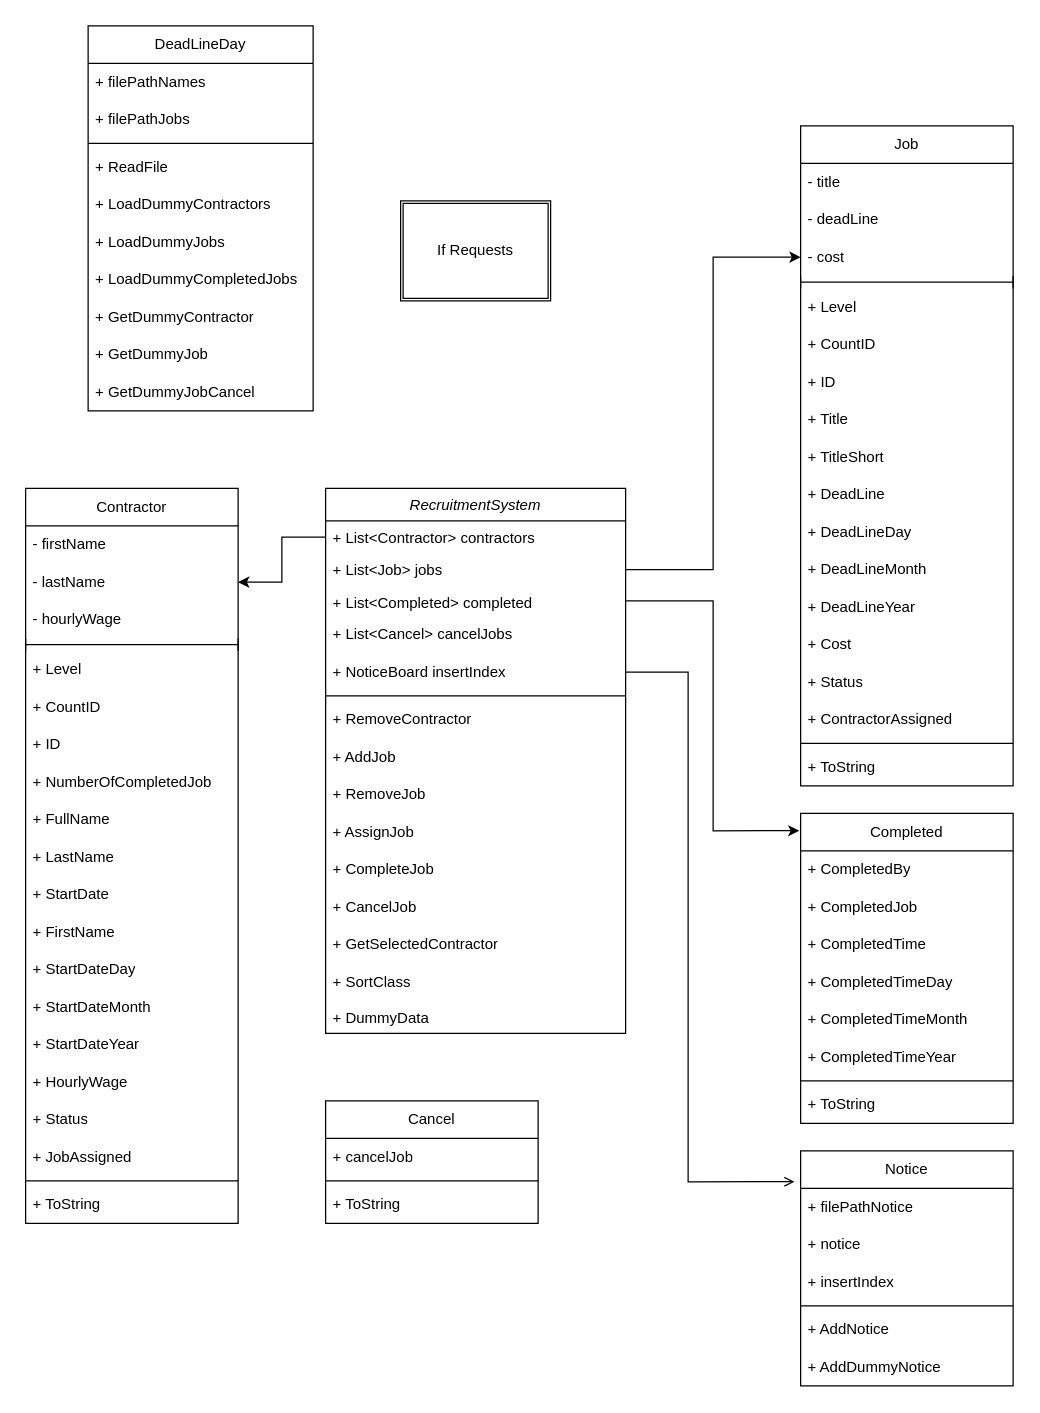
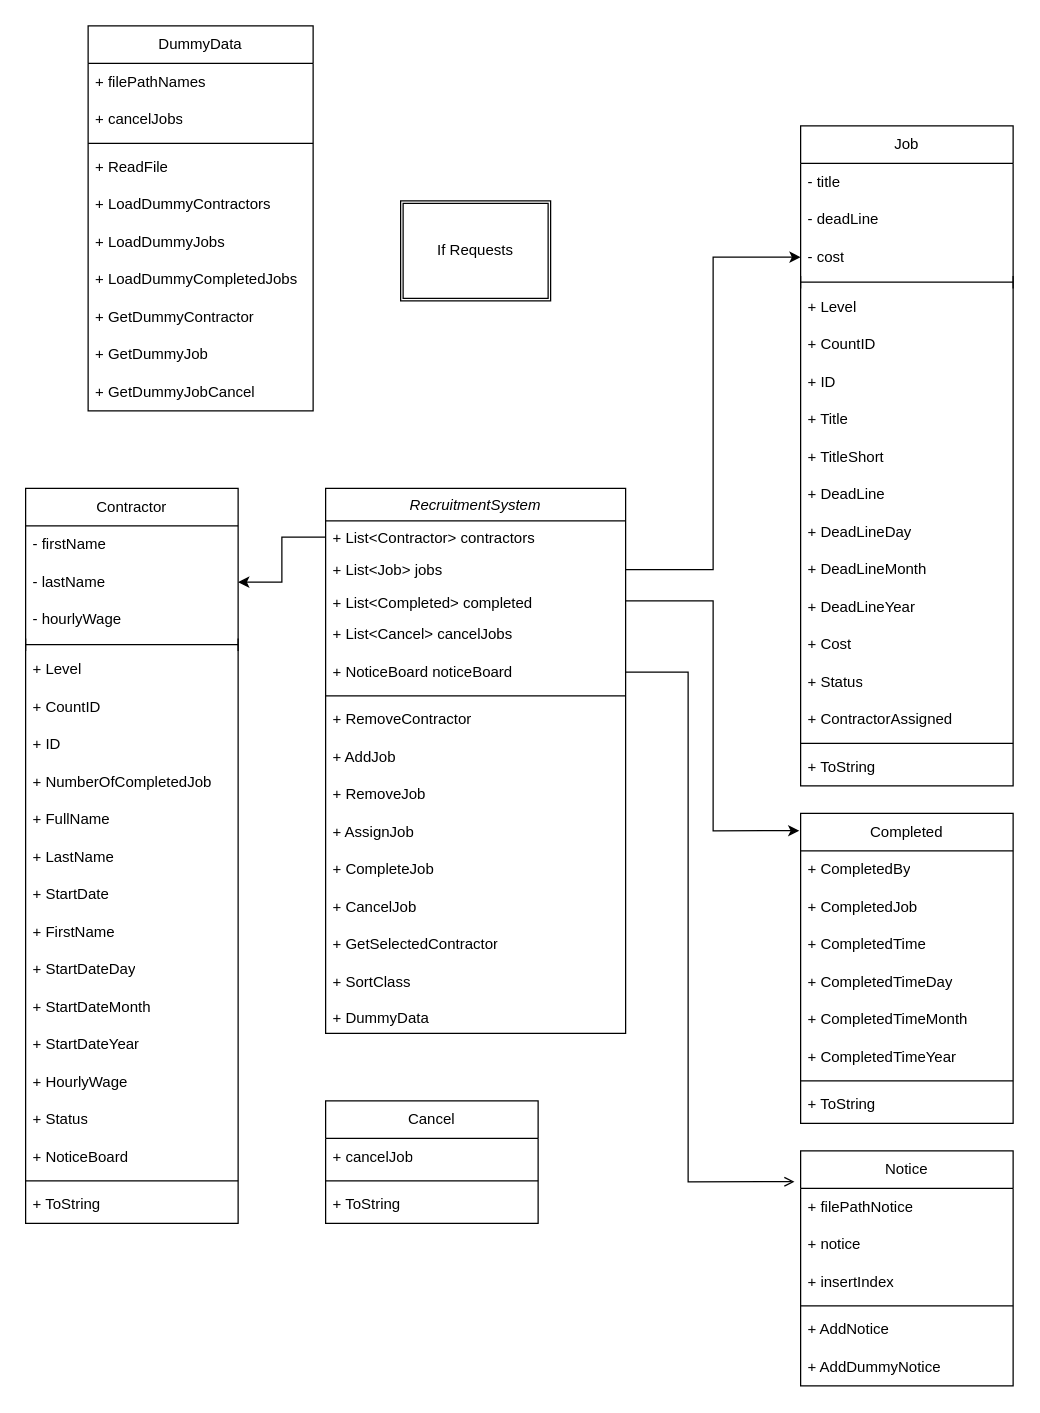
- <mxCell id="59" value="DeadLineDay" style="swimlane;fontStyle=0;childLayout=stackLayout;horizontal=1;startSize=30;horizontalStack=0;resizeParent=1;resizeParentMax=0;resizeLast=0;collapsible=1;marginBottom=0;whiteSpace=wrap;html=1;" vertex="1" parent="1"><mxGeometry x="70" y="20" width="180" height="308" as="geometry"><mxRectangle x="20" y="170" width="100" height="30" as="alternateBounds" /></mxGeometry></mxCell>
+ <mxCell id="59" value="DummyData" style="swimlane;fontStyle=0;childLayout=stackLayout;horizontal=1;startSize=30;horizontalStack=0;resizeParent=1;resizeParentMax=0;resizeLast=0;collapsible=1;marginBottom=0;whiteSpace=wrap;html=1;" vertex="1" parent="1"><mxGeometry x="70" y="20" width="180" height="308" as="geometry"><mxRectangle x="20" y="170" width="100" height="30" as="alternateBounds" /></mxGeometry></mxCell>
- <mxCell id="61" value="+ filePathJobs" style="text;strokeColor=none;fillColor=none;align=left;verticalAlign=middle;spacingLeft=4;spacingRight=4;overflow=hidden;points=[[0,0.5],[1,0.5]];portConstraint=eastwest;rotatable=0;whiteSpace=wrap;html=1;" vertex="1" parent="59"><mxGeometry y="60" width="180" height="30" as="geometry" /></mxCell>
+ <mxCell id="61" value="+ cancelJobs" style="text;strokeColor=none;fillColor=none;align=left;verticalAlign=middle;spacingLeft=4;spacingRight=4;overflow=hidden;points=[[0,0.5],[1,0.5]];portConstraint=eastwest;rotatable=0;whiteSpace=wrap;html=1;" vertex="1" parent="59"><mxGeometry y="60" width="180" height="30" as="geometry" /></mxCell>
- <mxCell id="7" value="+ NoticeBoard insertIndex&lt;br&gt;" style="text;strokeColor=none;fillColor=none;align=left;verticalAlign=middle;spacingLeft=4;spacingRight=4;overflow=hidden;points=[[0,0.5],[1,0.5]];portConstraint=eastwest;rotatable=0;whiteSpace=wrap;html=1;" vertex="1" parent="2"><mxGeometry y="132" width="240" height="30" as="geometry" /></mxCell>
+ <mxCell id="7" value="+ NoticeBoard noticeBoard&lt;br&gt;" style="text;strokeColor=none;fillColor=none;align=left;verticalAlign=middle;spacingLeft=4;spacingRight=4;overflow=hidden;points=[[0,0.5],[1,0.5]];portConstraint=eastwest;rotatable=0;whiteSpace=wrap;html=1;" vertex="1" parent="2"><mxGeometry y="132" width="240" height="30" as="geometry" /></mxCell>
- <mxCell id="36" value="+ JobAssigned" style="text;strokeColor=none;fillColor=none;align=left;verticalAlign=middle;spacingLeft=4;spacingRight=4;overflow=hidden;points=[[0,0.5],[1,0.5]];portConstraint=eastwest;rotatable=0;whiteSpace=wrap;html=1;" vertex="1" parent="18"><mxGeometry y="520" width="170" height="30" as="geometry" /></mxCell>
+ <mxCell id="36" value="+ NoticeBoard" style="text;strokeColor=none;fillColor=none;align=left;verticalAlign=middle;spacingLeft=4;spacingRight=4;overflow=hidden;points=[[0,0.5],[1,0.5]];portConstraint=eastwest;rotatable=0;whiteSpace=wrap;html=1;" vertex="1" parent="18"><mxGeometry y="520" width="170" height="30" as="geometry" /></mxCell>
